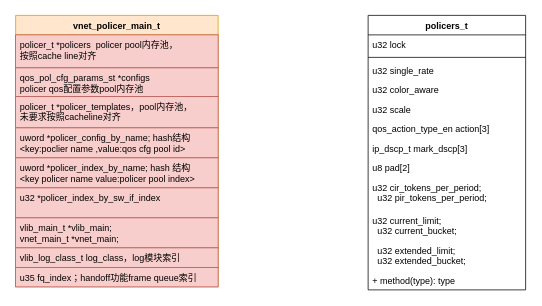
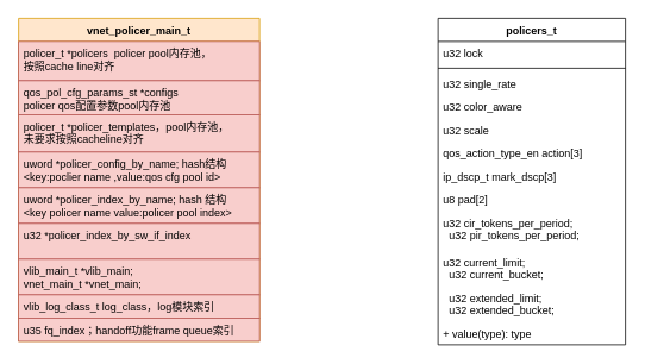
- <mxCell id="24" value="+ method(type): type" style="text;strokeColor=none;fillColor=none;align=left;verticalAlign=top;spacingLeft=4;spacingRight=4;overflow=hidden;rotatable=0;points=[[0,0.5],[1,0.5]];portConstraint=eastwest;" vertex="1" parent="12"><mxGeometry y="340" width="210" height="26" as="geometry" /></mxCell>
+ <mxCell id="24" value="+ value(type): type" style="text;strokeColor=none;fillColor=none;align=left;verticalAlign=top;spacingLeft=4;spacingRight=4;overflow=hidden;rotatable=0;points=[[0,0.5],[1,0.5]];portConstraint=eastwest;" vertex="1" parent="12"><mxGeometry y="340" width="210" height="26" as="geometry" /></mxCell>
